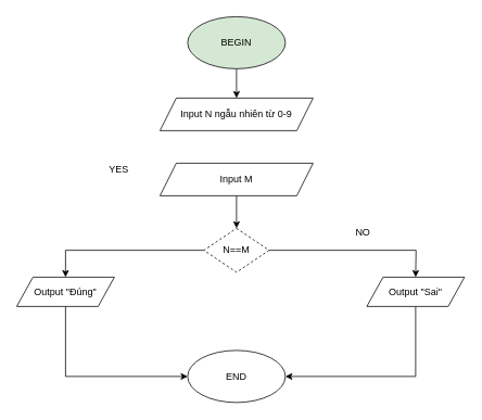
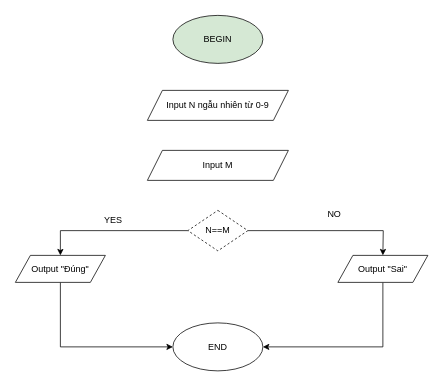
- <mxCell id="2" style="edgeStyle=orthogonalEdgeStyle;rounded=0;orthogonalLoop=1;jettySize=auto;html=1;exitX=0.5;exitY=1;exitDx=0;exitDy=0;entryX=0.5;entryY=0;entryDx=0;entryDy=0;" edge="1" parent="1" source="3" target="5"><mxGeometry relative="1" as="geometry" /></mxCell>
- <mxCell id="16" value="YES" style="text;html=1;align=center;verticalAlign=middle;resizable=0;points=[];autosize=1;strokeColor=none;fillColor=none;" vertex="1" parent="1"><mxGeometry x="120" y="193" width="50" height="30" as="geometry" /></mxCell>
+ <mxCell id="16" value="YES" style="text;html=1;align=center;verticalAlign=middle;resizable=0;points=[];autosize=1;strokeColor=none;fillColor=none;" vertex="1" parent="1"><mxGeometry x="125" y="278" width="50" height="30" as="geometry" /></mxCell>
- <mxCell id="6" value="" style="edgeStyle=orthogonalEdgeStyle;rounded=0;orthogonalLoop=1;jettySize=auto;html=1;" edge="1" parent="1" source="7" target="10"><mxGeometry relative="1" as="geometry" /></mxCell>
